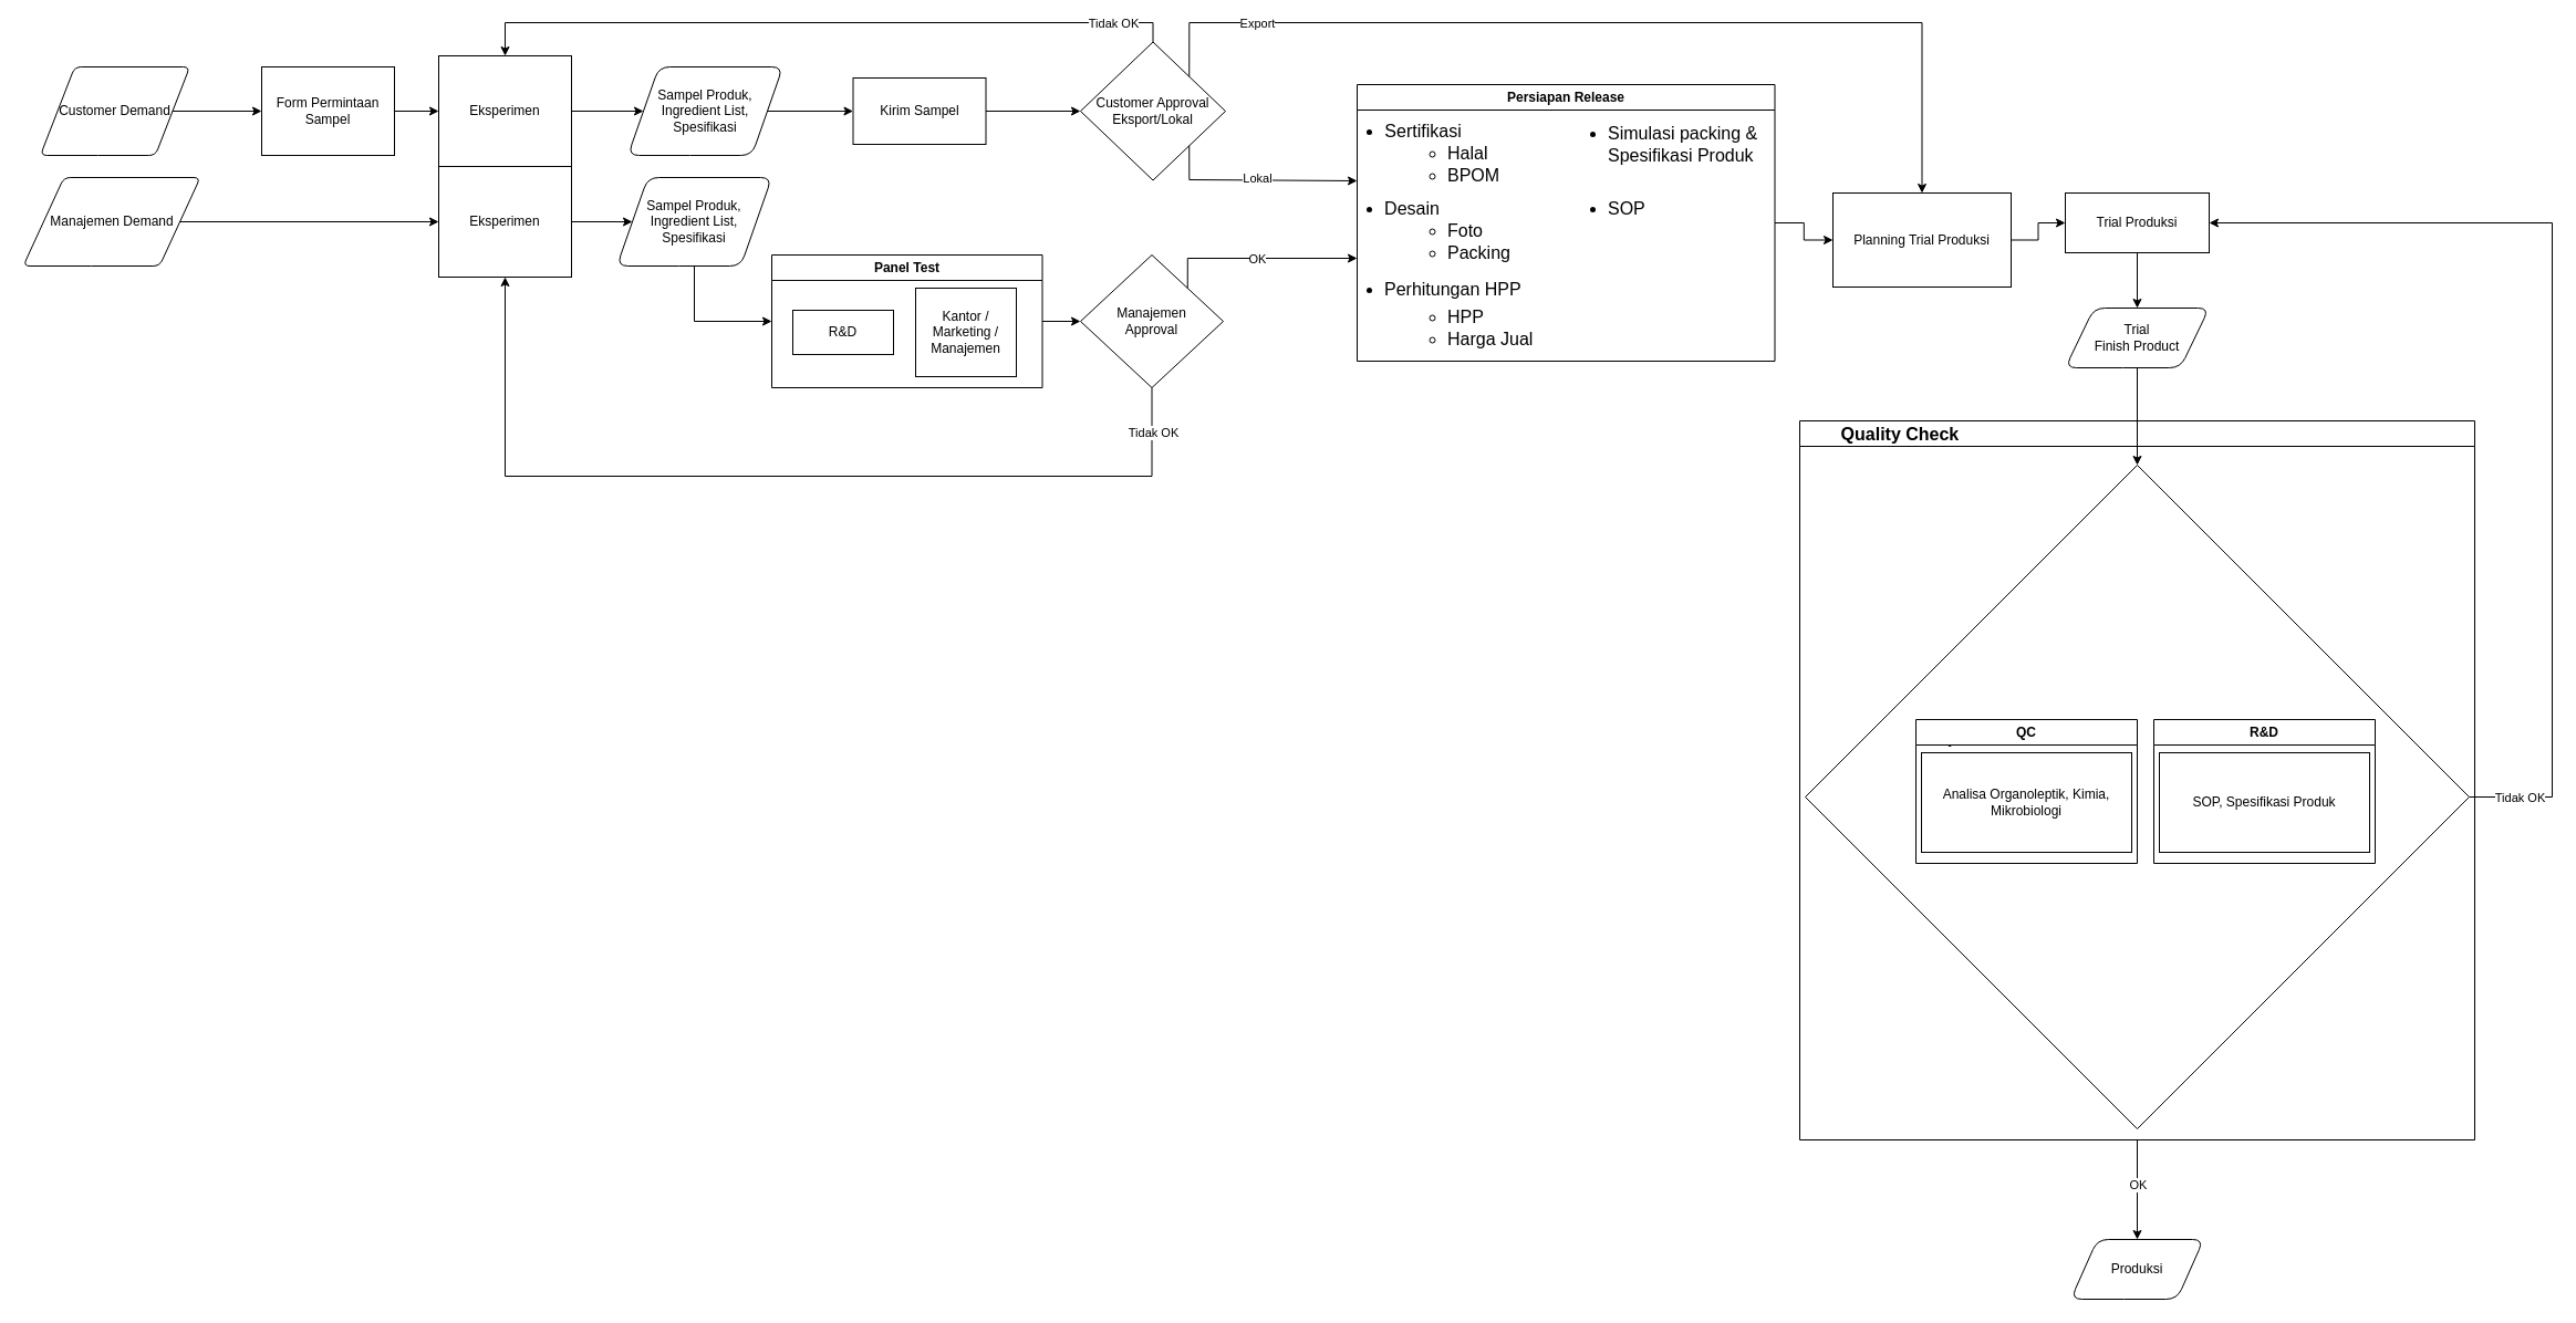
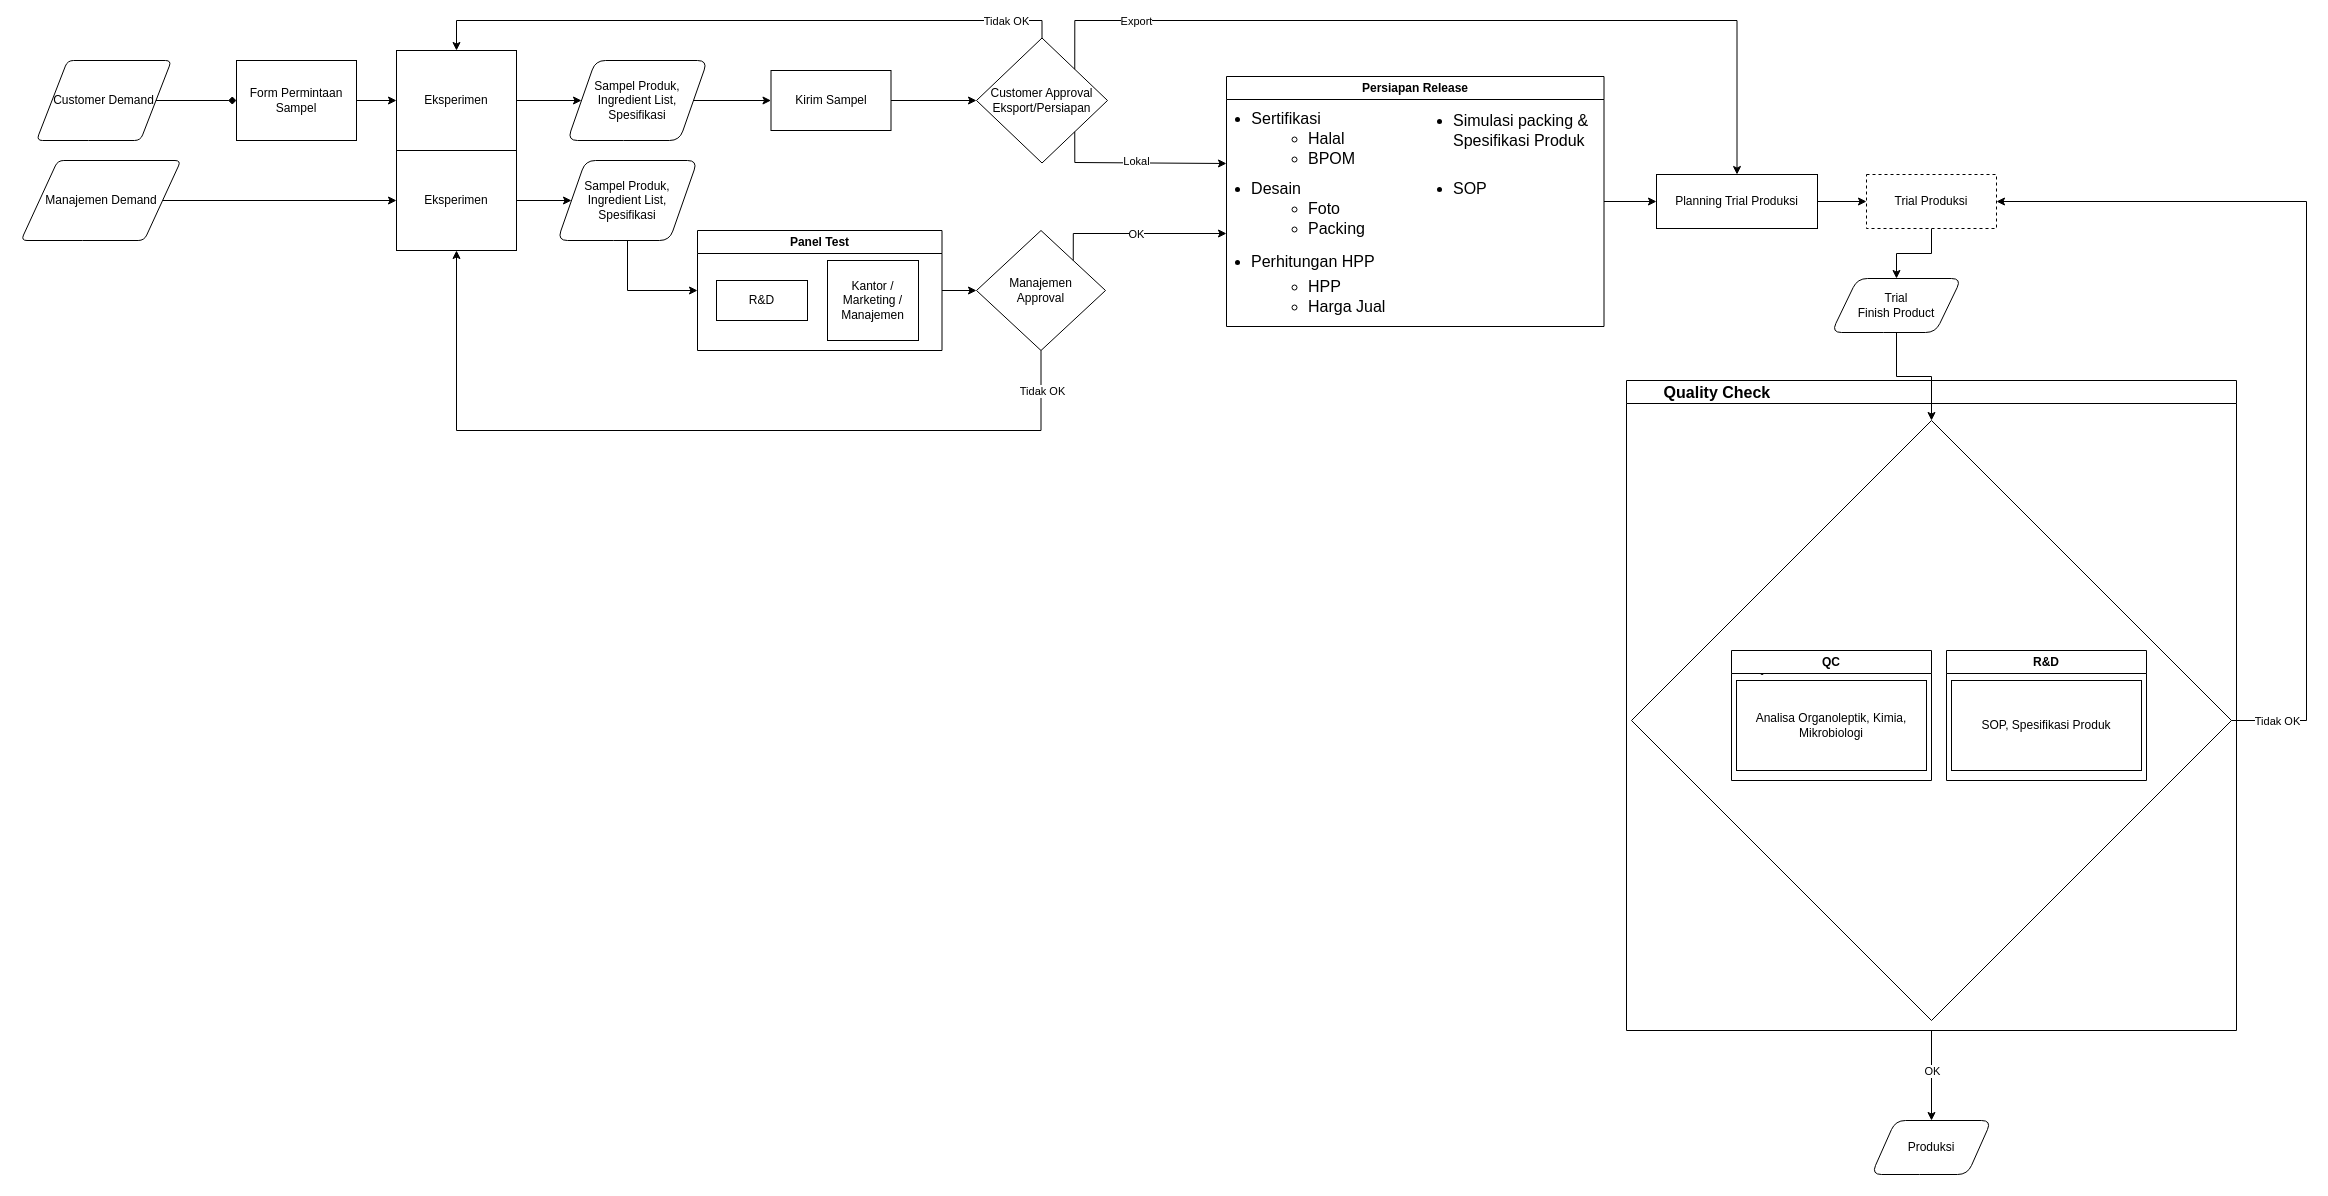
- <mxCell id="13" style="edgeStyle=orthogonalEdgeStyle;rounded=0;orthogonalLoop=1;jettySize=auto;html=1;exitX=1;exitY=0.5;exitDx=0;exitDy=0;entryX=0;entryY=0.5;entryDx=0;entryDy=0;strokeWidth=1;" parent="1" source="14" target="3" edge="1"><mxGeometry relative="1" as="geometry" /></mxCell>
+ <mxCell id="13" style="edgeStyle=orthogonalEdgeStyle;rounded=0;orthogonalLoop=1;jettySize=auto;html=1;exitX=1;exitY=0.5;exitDx=0;exitDy=0;entryX=0;entryY=0.5;entryDx=0;entryDy=0;strokeWidth=1;endArrow=diamond;" parent="1" source="14" target="3" edge="1"><mxGeometry relative="1" as="geometry" /></mxCell>
- <mxCell id="34" value="Customer Approval&lt;div&gt;Eksport/Lokal&lt;/div&gt;" style="rhombus;whiteSpace=wrap;html=1;" vertex="1" parent="1"><mxGeometry x="976" y="37.5" width="131" height="125" as="geometry" /></mxCell>
+ <mxCell id="34" value="Customer Approval&lt;div&gt;Eksport/Persiapan&lt;/div&gt;" style="rhombus;whiteSpace=wrap;html=1;" vertex="1" parent="1"><mxGeometry x="976" y="37.5" width="131" height="125" as="geometry" /></mxCell>
- <mxCell id="9" value="Trial Produksi" style="whiteSpace=wrap;strokeWidth=1;" parent="1" vertex="1"><mxGeometry x="1866" y="174" width="130" height="54" as="geometry" /></mxCell>
+ <mxCell id="9" value="Trial Produksi" style="whiteSpace=wrap;strokeWidth=1;dashed=1;" parent="1" vertex="1"><mxGeometry x="1866" y="174" width="130" height="54" as="geometry" /></mxCell>
- <mxCell id="7" value="Planning Trial Produksi" style="whiteSpace=wrap;strokeWidth=1;" parent="1" vertex="1"><mxGeometry x="1656" y="174" width="161" height="85" as="geometry" /></mxCell>
+ <mxCell id="7" value="Planning Trial Produksi" style="whiteSpace=wrap;strokeWidth=1;" parent="1" vertex="1"><mxGeometry x="1656" y="174" width="161" height="54" as="geometry" /></mxCell>
- <mxCell id="58" value="Trial&#10;Finish Product" style="shape=parallelogram;whiteSpace=wrap;strokeWidth=1;;perimeter=parallelogramPerimeter;rounded=1;" vertex="1" parent="1"><mxGeometry x="1866" y="278" width="130" height="54" as="geometry" /></mxCell>
+ <mxCell id="58" value="Trial&#10;Finish Product" style="shape=parallelogram;whiteSpace=wrap;strokeWidth=1;;perimeter=parallelogramPerimeter;rounded=1;" vertex="1" parent="1"><mxGeometry x="1831" y="278" width="130" height="54" as="geometry" /></mxCell>
